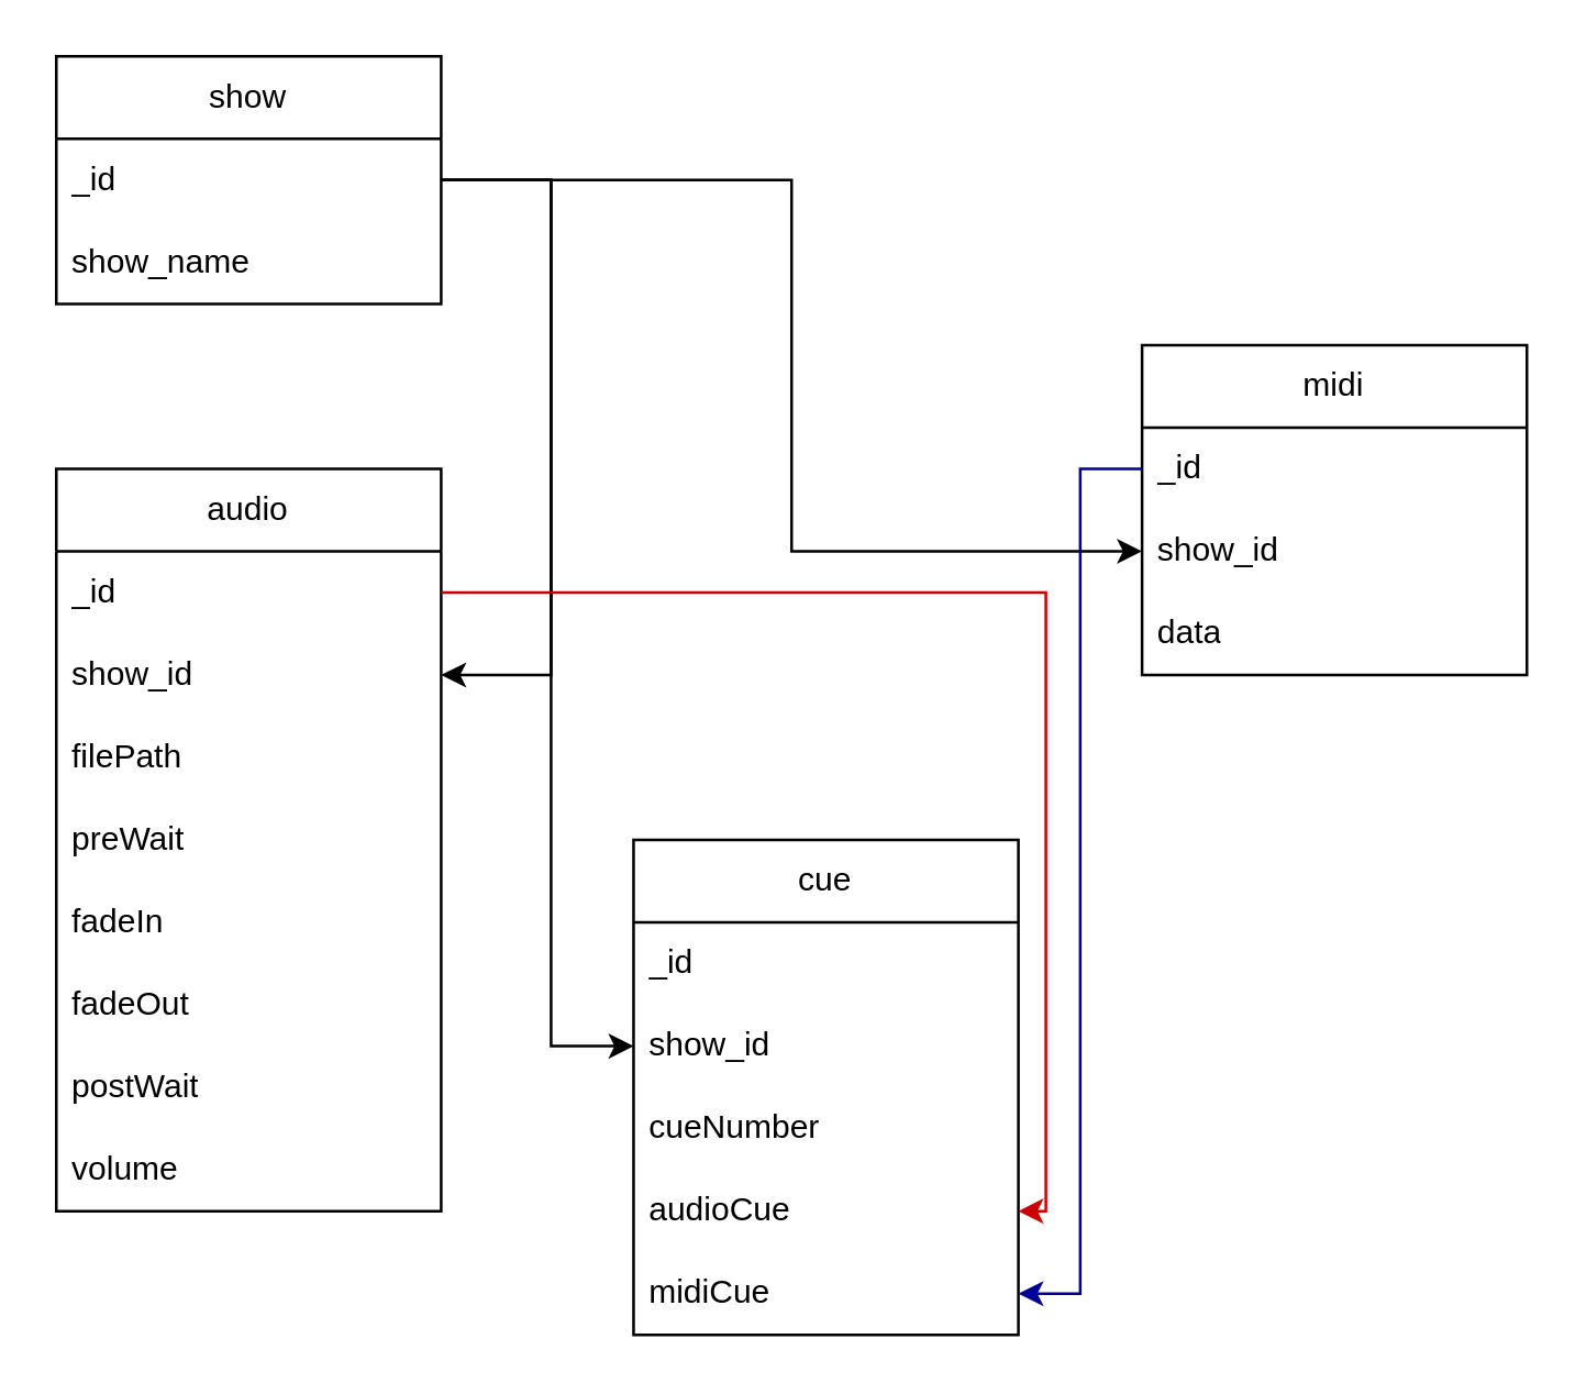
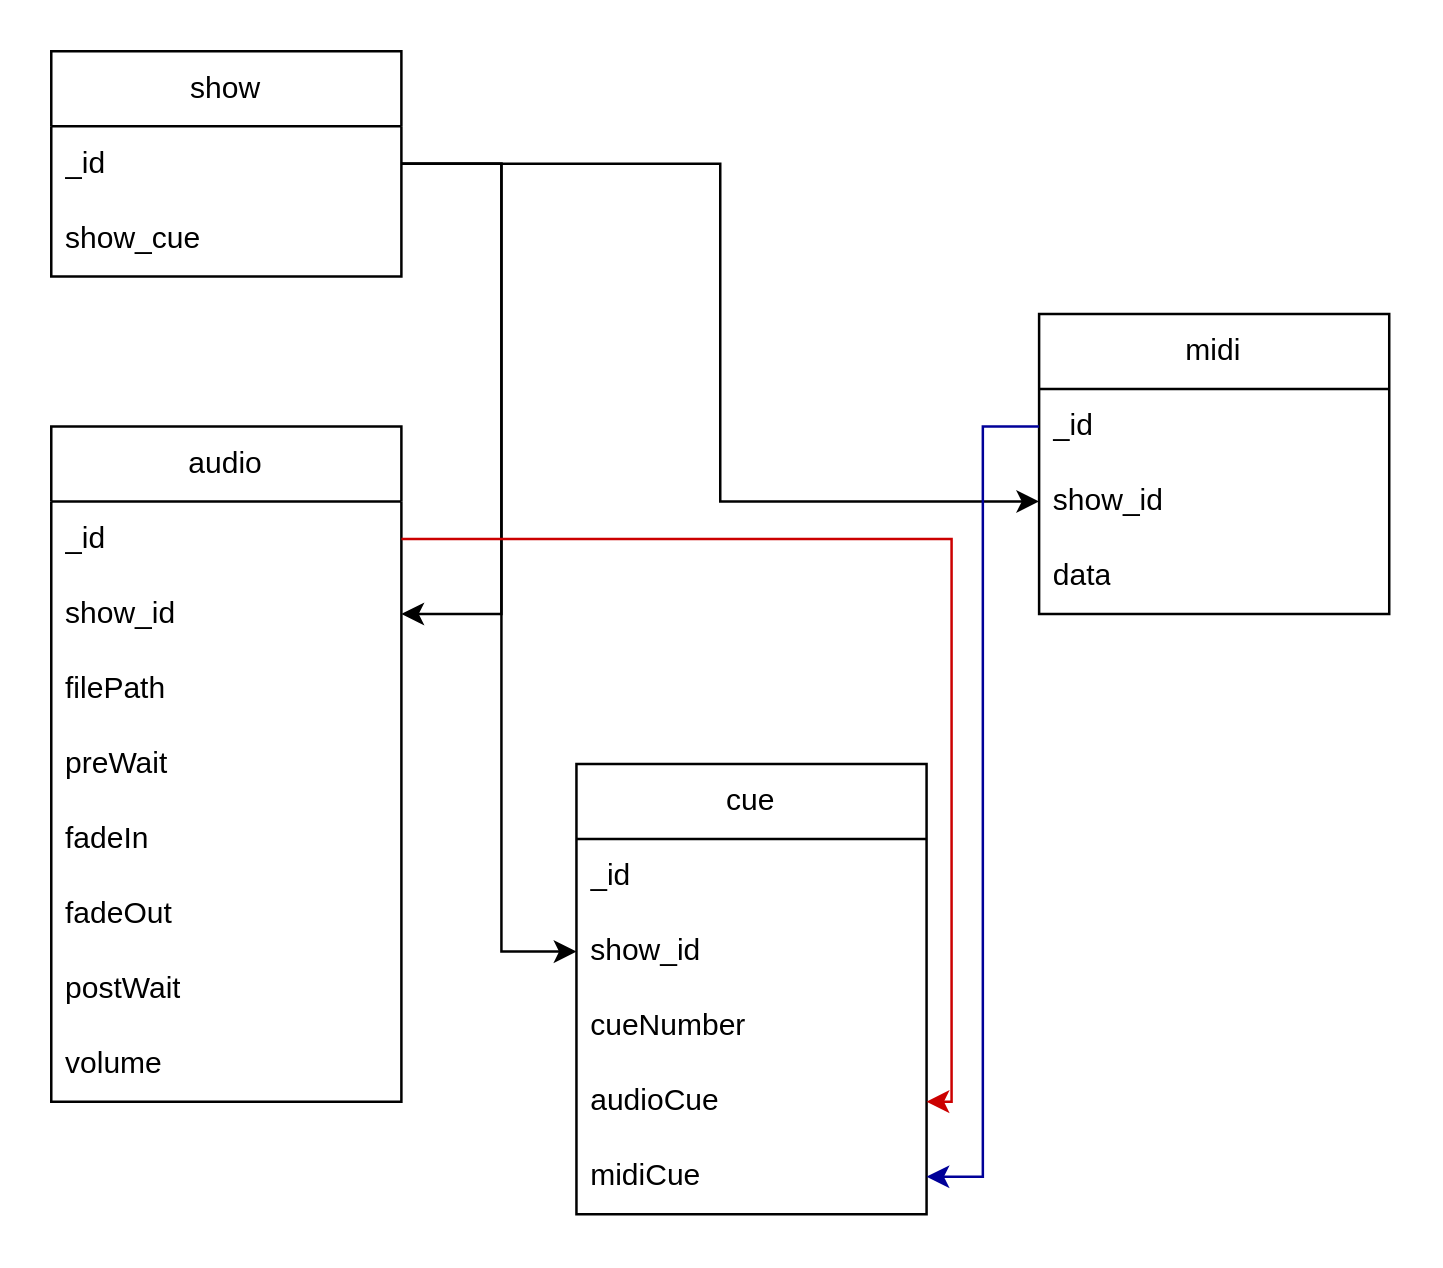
- <mxCell id="4" value="show_name" style="text;strokeColor=none;fillColor=none;align=left;verticalAlign=middle;spacingLeft=4;spacingRight=4;overflow=hidden;points=[[0,0.5],[1,0.5]];portConstraint=eastwest;rotatable=0;whiteSpace=wrap;html=1;" parent="2" vertex="1"><mxGeometry y="60" width="140" height="30" as="geometry" /></mxCell>
+ <mxCell id="4" value="show_cue" style="text;strokeColor=none;fillColor=none;align=left;verticalAlign=middle;spacingLeft=4;spacingRight=4;overflow=hidden;points=[[0,0.5],[1,0.5]];portConstraint=eastwest;rotatable=0;whiteSpace=wrap;html=1;" parent="2" vertex="1"><mxGeometry y="60" width="140" height="30" as="geometry" /></mxCell>
